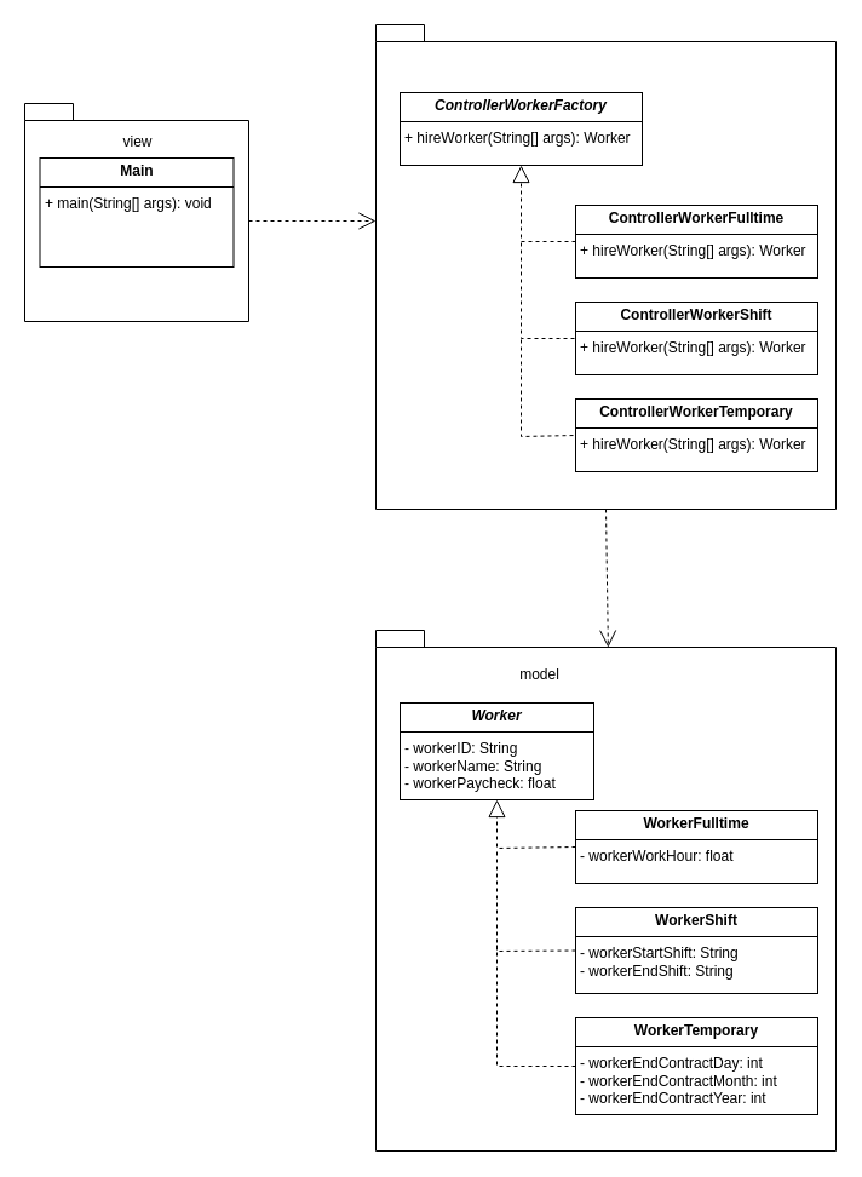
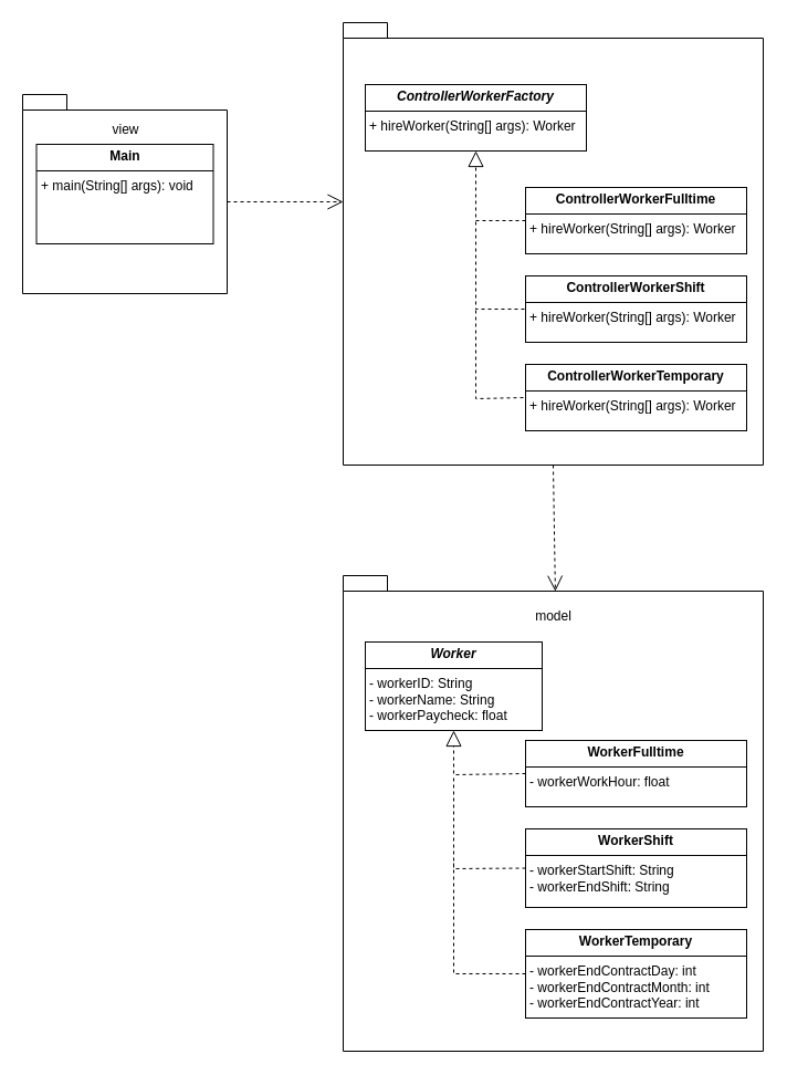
- <mxCell id="15" value="&lt;span style=&quot;font-weight: normal;&quot;&gt;model&lt;/span&gt;" style="text;align=center;fontStyle=1;verticalAlign=middle;spacingLeft=3;spacingRight=3;strokeColor=none;rotatable=0;points=[[0,0.5],[1,0.5]];portConstraint=eastwest;html=1;" vertex="1" parent="1"><mxGeometry x="405" y="544" width="80" height="26" as="geometry" /></mxCell>
+ <mxCell id="15" value="&lt;span style=&quot;font-weight: normal;&quot;&gt;model&lt;/span&gt;" style="text;align=center;fontStyle=1;verticalAlign=middle;spacingLeft=3;spacingRight=3;strokeColor=none;rotatable=0;points=[[0,0.5],[1,0.5]];portConstraint=eastwest;html=1;" vertex="1" parent="1"><mxGeometry x="460" y="544" width="80" height="26" as="geometry" /></mxCell>
